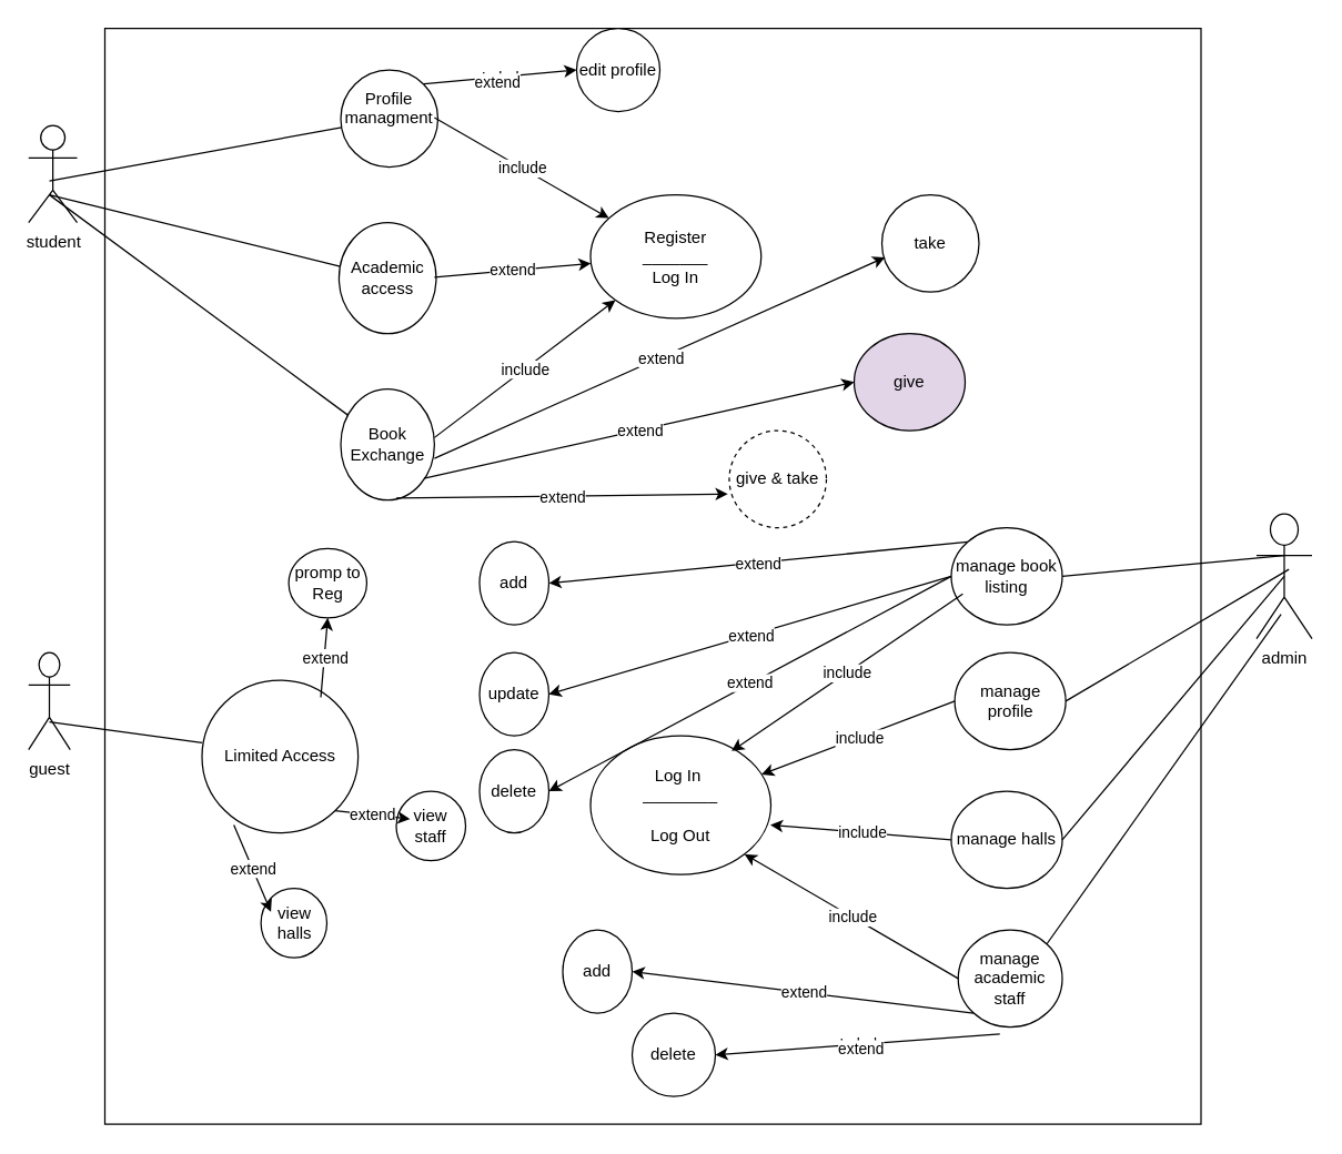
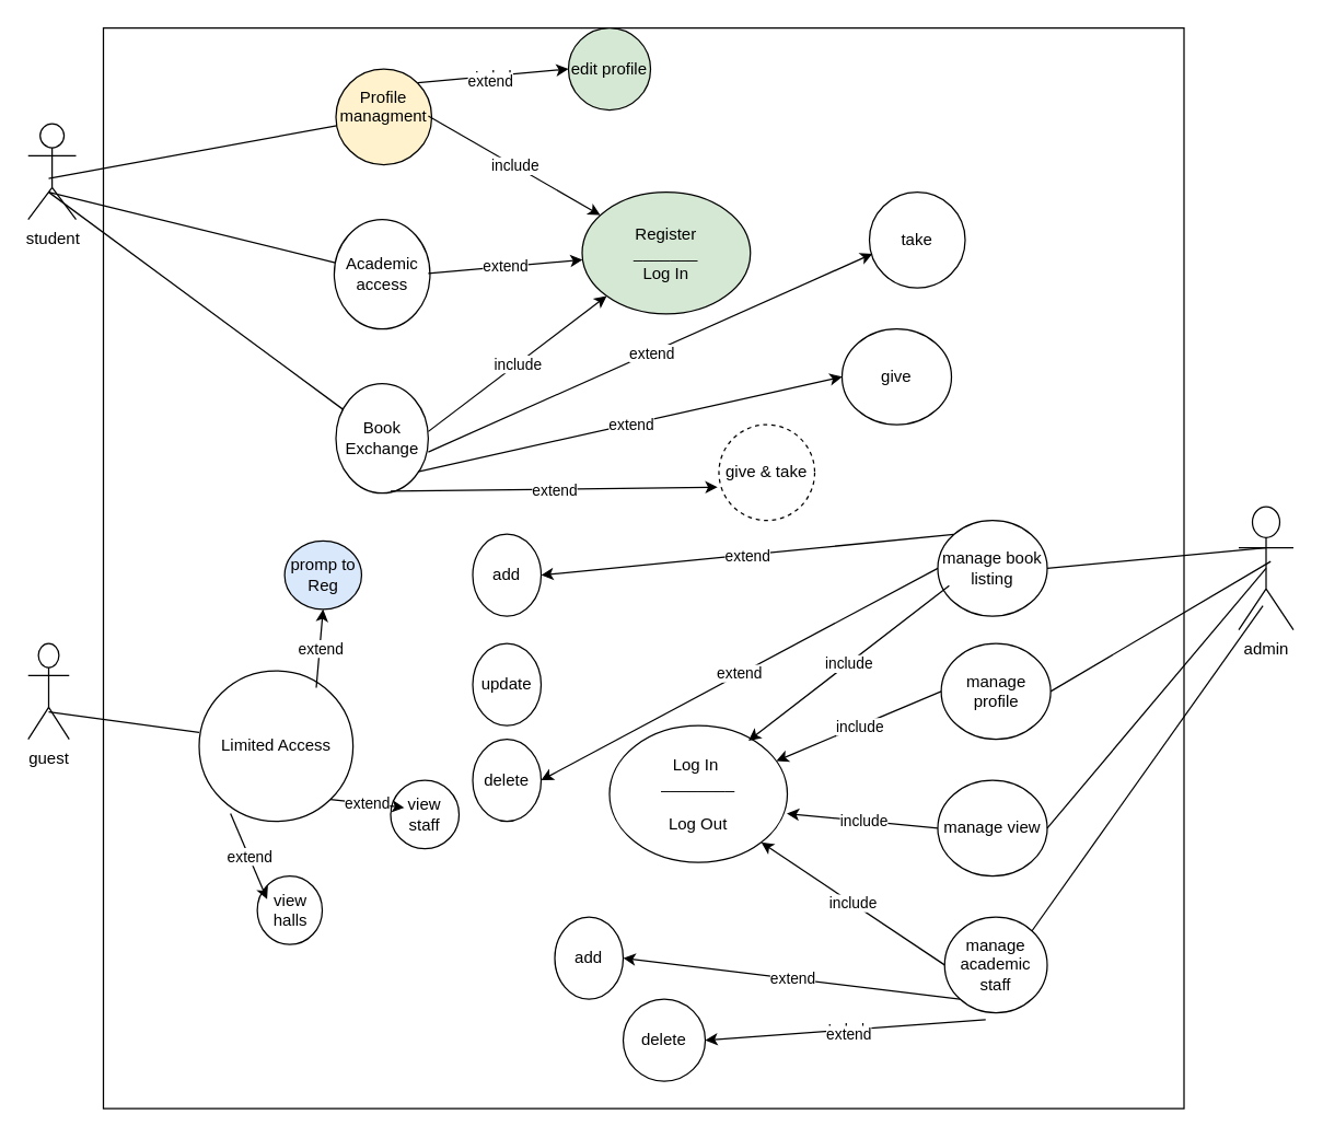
- <mxCell id="10" value="edit profile" style="ellipse;whiteSpace=wrap;html=1;" parent="1" vertex="1"><mxGeometry x="415" y="20" width="60" height="60" as="geometry" /></mxCell>
+ <mxCell id="10" value="edit profile" style="ellipse;whiteSpace=wrap;html=1;fillColor=#d5e8d4;" parent="1" vertex="1"><mxGeometry x="415" y="20" width="60" height="60" as="geometry" /></mxCell>
- <mxCell id="7" value="Profile managment&lt;div&gt;&lt;br&gt;&lt;/div&gt;" style="ellipse;whiteSpace=wrap;html=1;" parent="1" vertex="1"><mxGeometry x="245" y="50" width="70" height="70" as="geometry" /></mxCell>
+ <mxCell id="7" value="Profile managment&lt;div&gt;&lt;br&gt;&lt;/div&gt;" style="ellipse;whiteSpace=wrap;html=1;fillColor=#fff2cc;" parent="1" vertex="1"><mxGeometry x="245" y="50" width="70" height="70" as="geometry" /></mxCell>
- <mxCell id="6" value="Register&lt;div&gt;_______&lt;/div&gt;&lt;div&gt;Log In&lt;/div&gt;" style="ellipse;whiteSpace=wrap;html=1;" parent="1" vertex="1"><mxGeometry x="425" y="140" width="123" height="89" as="geometry" /></mxCell>
+ <mxCell id="6" value="Register&lt;div&gt;_______&lt;/div&gt;&lt;div&gt;Log In&lt;/div&gt;" style="ellipse;whiteSpace=wrap;html=1;fillColor=#d5e8d4;" parent="1" vertex="1"><mxGeometry x="425" y="140" width="123" height="89" as="geometry" /></mxCell>
- <mxCell id="22" value="give" style="ellipse;whiteSpace=wrap;html=1;fillColor=#e1d5e7;" vertex="1" parent="1"><mxGeometry x="615" y="240" width="80" height="70" as="geometry" /></mxCell>
+ <mxCell id="22" value="give" style="ellipse;whiteSpace=wrap;html=1;" vertex="1" parent="1"><mxGeometry x="615" y="240" width="80" height="70" as="geometry" /></mxCell>
- <mxCell id="64" value="promp to Reg" style="ellipse;whiteSpace=wrap;html=1;" vertex="1" parent="1"><mxGeometry x="207.5" y="395" width="56.25" height="50" as="geometry" /></mxCell>
+ <mxCell id="64" value="promp to Reg" style="ellipse;whiteSpace=wrap;html=1;fillColor=#dae8fc;" vertex="1" parent="1"><mxGeometry x="207.5" y="395" width="56.25" height="50" as="geometry" /></mxCell>
- <mxCell id="50" value="" style="endArrow=classic;html=1;rounded=0;entryX=1;entryY=0.5;entryDx=0;entryDy=0;exitX=0;exitY=0.5;exitDx=0;exitDy=0;" edge="1" parent="1" source="33" target="48"><mxGeometry relative="1" as="geometry"><mxPoint x="495" y="410" as="sourcePoint" /><mxPoint x="595" y="410" as="targetPoint" /></mxGeometry></mxCell>
- <mxCell id="51" value="extend" style="edgeLabel;resizable=0;html=1;;align=center;verticalAlign=middle;" connectable="0" vertex="1" parent="50"><mxGeometry relative="1" as="geometry" /></mxCell>
- <mxCell id="30" value="Log In&amp;nbsp;&lt;div&gt;________&lt;/div&gt;&lt;div&gt;&lt;br&gt;&lt;/div&gt;&lt;div&gt;Log Out&lt;/div&gt;" style="ellipse;whiteSpace=wrap;html=1;" vertex="1" parent="1"><mxGeometry x="425" y="530" width="130" height="100" as="geometry" /></mxCell>
+ <mxCell id="30" value="Log In&amp;nbsp;&lt;div&gt;________&lt;/div&gt;&lt;div&gt;&lt;br&gt;&lt;/div&gt;&lt;div&gt;Log Out&lt;/div&gt;" style="ellipse;whiteSpace=wrap;html=1;" vertex="1" parent="1"><mxGeometry x="445" y="530" width="130" height="100" as="geometry" /></mxCell>
- <mxCell id="32" value="manage halls" style="ellipse;whiteSpace=wrap;html=1;" vertex="1" parent="1"><mxGeometry x="685" y="570" width="80" height="70" as="geometry" /></mxCell>
+ <mxCell id="32" value="manage view" style="ellipse;whiteSpace=wrap;html=1;" vertex="1" parent="1"><mxGeometry x="685" y="570" width="80" height="70" as="geometry" /></mxCell>
